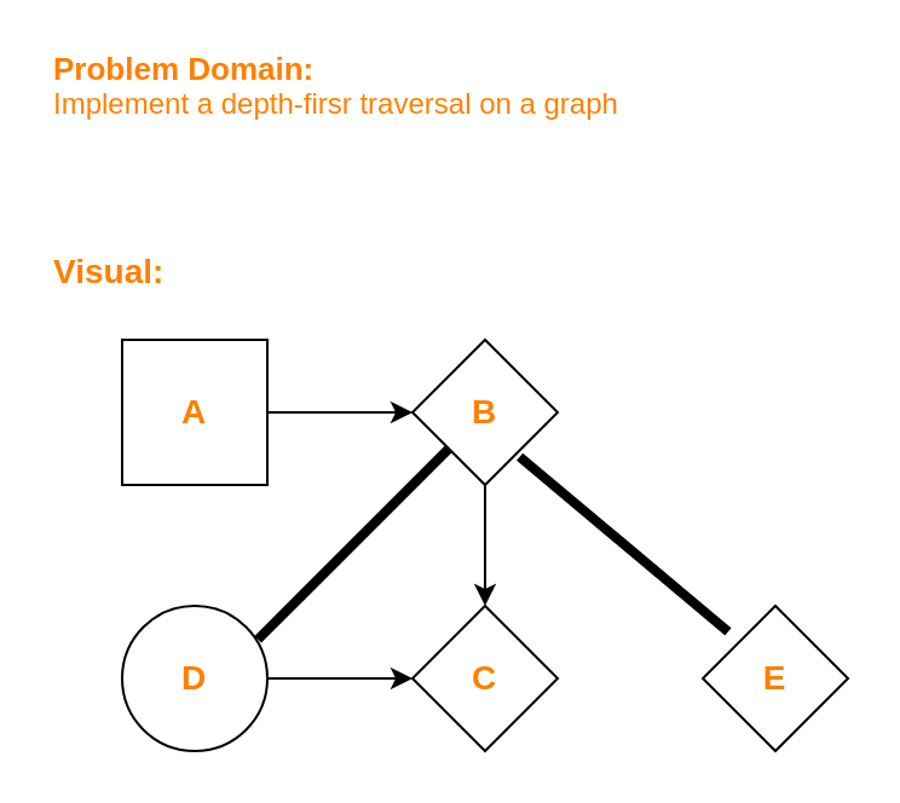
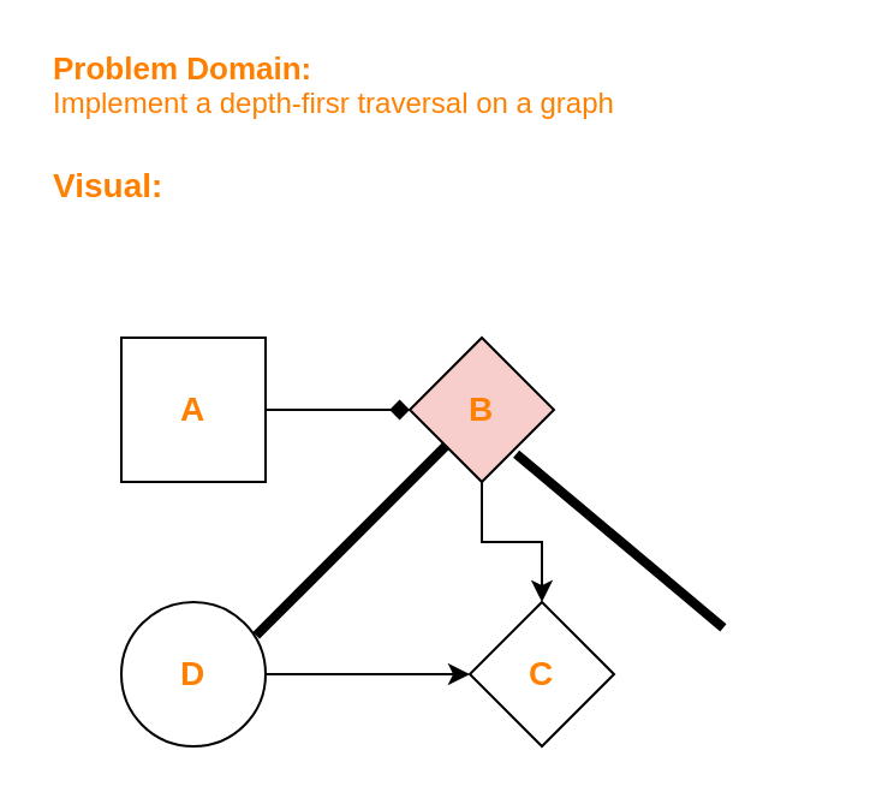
- <mxCell id="3" value="&lt;b&gt;&lt;font style=&quot;font-size: 14px&quot; color=&quot;#ff8000&quot;&gt;Visual:&lt;br&gt;&lt;br&gt;&lt;/font&gt;&lt;/b&gt;" style="text;html=1;align=left;verticalAlign=middle;resizable=0;points=[];autosize=1;" vertex="1" parent="1"><mxGeometry x="20" y="100" width="60" height="40" as="geometry" /></mxCell>
+ <mxCell id="3" value="&lt;b&gt;&lt;font style=&quot;font-size: 14px&quot; color=&quot;#ff8000&quot;&gt;Visual:&lt;br&gt;&lt;br&gt;&lt;/font&gt;&lt;/b&gt;" style="text;html=1;align=left;verticalAlign=middle;resizable=0;points=[];autosize=1;" vertex="1" parent="1"><mxGeometry x="20" y="65" width="60" height="40" as="geometry" /></mxCell>
- <mxCell id="4" value="" style="edgeStyle=orthogonalEdgeStyle;rounded=0;orthogonalLoop=1;jettySize=auto;html=1;" edge="1" parent="1" source="5" target="7"><mxGeometry relative="1" as="geometry" /></mxCell>
+ <mxCell id="4" value="" style="edgeStyle=orthogonalEdgeStyle;rounded=0;orthogonalLoop=1;jettySize=auto;html=1;endArrow=diamond;" edge="1" parent="1" source="5" target="7"><mxGeometry relative="1" as="geometry" /></mxCell>
- <mxCell id="7" value="&lt;b style=&quot;font-size: 14px&quot;&gt;&lt;font color=&quot;#ff8000&quot;&gt;B&lt;/font&gt;&lt;/b&gt;" style="rhombus;whiteSpace=wrap;html=1;" vertex="1" parent="1"><mxGeometry x="170" y="140" width="60" height="60" as="geometry" /></mxCell>
+ <mxCell id="7" value="&lt;b style=&quot;font-size: 14px&quot;&gt;&lt;font color=&quot;#ff8000&quot;&gt;B&lt;/font&gt;&lt;/b&gt;" style="rhombus;whiteSpace=wrap;html=1;fillColor=#f8cecc;" vertex="1" parent="1"><mxGeometry x="170" y="140" width="60" height="60" as="geometry" /></mxCell>
- <mxCell id="8" value="&lt;b&gt;&lt;font style=&quot;font-size: 14px&quot; color=&quot;#ff8000&quot;&gt;C&lt;/font&gt;&lt;/b&gt;" style="rhombus;whiteSpace=wrap;html=1;" vertex="1" parent="1"><mxGeometry x="170" y="250" width="60" height="60" as="geometry" /></mxCell>
+ <mxCell id="8" value="&lt;b&gt;&lt;font style=&quot;font-size: 14px&quot; color=&quot;#ff8000&quot;&gt;C&lt;/font&gt;&lt;/b&gt;" style="rhombus;whiteSpace=wrap;html=1;" vertex="1" parent="1"><mxGeometry x="195" y="250" width="60" height="60" as="geometry" /></mxCell>
- <mxCell id="11" value="&lt;b&gt;&lt;font style=&quot;font-size: 14px&quot; color=&quot;#ff8000&quot;&gt;E&lt;/font&gt;&lt;/b&gt;" style="rhombus;whiteSpace=wrap;html=1;" vertex="1" parent="1"><mxGeometry x="290" y="250" width="60" height="60" as="geometry" /></mxCell>
